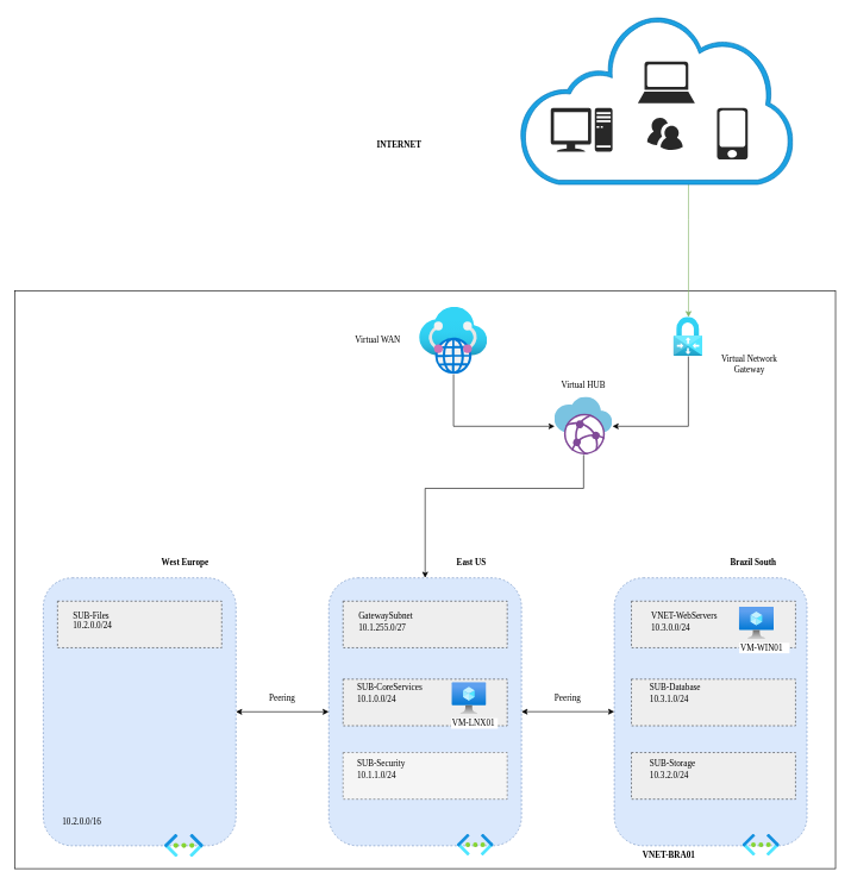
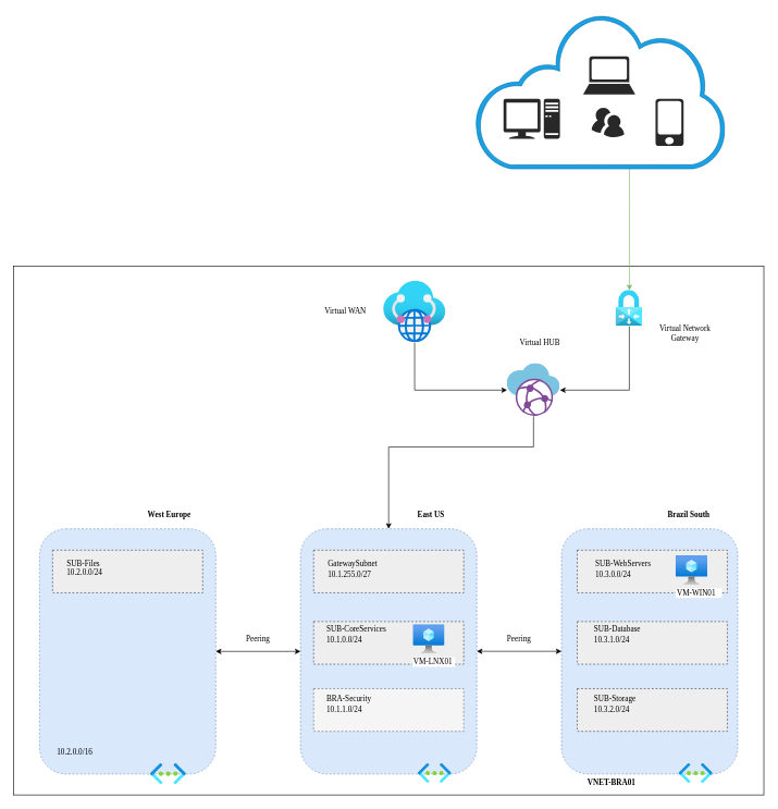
- <mxCell id="47" value="INTERNET" style="text;html=1;strokeColor=none;fillColor=none;align=center;verticalAlign=middle;whiteSpace=wrap;rounded=0;fontStyle=1;fontFamily=Verdana;" vertex="1" parent="1"><mxGeometry x="494" y="187" width="130" height="30" as="geometry" /></mxCell>
- <mxCell id="37" value="Virtual HUB" style="text;html=1;strokeColor=none;fillColor=none;align=center;verticalAlign=middle;whiteSpace=wrap;rounded=0;fontStyle=0;fontFamily=Verdana;" vertex="1" parent="1"><mxGeometry x="752" y="524" width="130" height="30" as="geometry" /></mxCell>
+ <mxCell id="37" value="Virtual HUB" style="text;html=1;strokeColor=none;fillColor=none;align=center;verticalAlign=middle;whiteSpace=wrap;rounded=0;fontStyle=0;fontFamily=Verdana;" vertex="1" parent="1"><mxGeometry x="762" y="509" width="130" height="30" as="geometry" /></mxCell>
- <mxCell id="24" value="VNET-WebServers" style="text;html=1;strokeColor=none;fillColor=none;align=left;verticalAlign=middle;whiteSpace=wrap;rounded=0;fontStyle=0;fontFamily=Verdana;" parent="16" vertex="1"><mxGeometry x="50" y="74.268" width="130" height="24.484" as="geometry" /></mxCell>
+ <mxCell id="24" value="SUB-WebServers" style="text;html=1;strokeColor=none;fillColor=none;align=left;verticalAlign=middle;whiteSpace=wrap;rounded=0;fontStyle=0;fontFamily=Verdana;" parent="16" vertex="1"><mxGeometry x="50" y="74.268" width="130" height="24.484" as="geometry" /></mxCell>
- <mxCell id="58" value="SUB-Security" style="text;html=1;strokeColor=none;fillColor=none;align=left;verticalAlign=middle;whiteSpace=wrap;rounded=0;fontStyle=0;fontFamily=Verdana;" parent="1" vertex="1"><mxGeometry x="498" y="1057.567" width="130" height="24.484" as="geometry" /></mxCell>
+ <mxCell id="58" value="BRA-Security" style="text;html=1;strokeColor=none;fillColor=none;align=left;verticalAlign=middle;whiteSpace=wrap;rounded=0;fontStyle=0;fontFamily=Verdana;" parent="1" vertex="1"><mxGeometry x="498" y="1057.567" width="130" height="24.484" as="geometry" /></mxCell>
